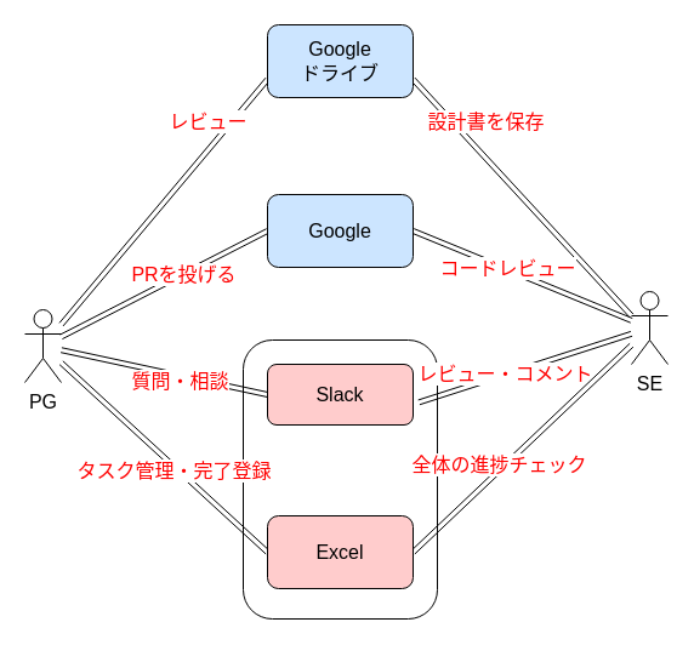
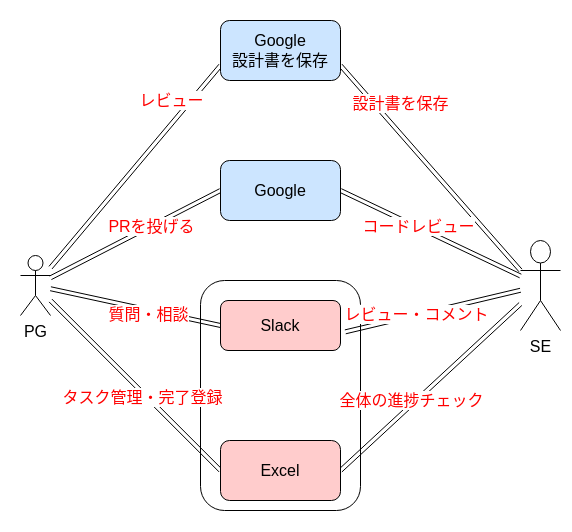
- <mxCell id="16" value="Google&lt;br&gt;ドライブ" style="rounded=1;whiteSpace=wrap;html=1;labelBackgroundColor=none;fontSize=16;fillColor=#CCE5FF;" vertex="1" parent="1"><mxGeometry x="220" y="20" width="120" height="60" as="geometry" /></mxCell>
+ <mxCell id="16" value="Google&lt;br&gt;設計書を保存" style="rounded=1;whiteSpace=wrap;html=1;labelBackgroundColor=none;fontSize=16;fillColor=#CCE5FF;" vertex="1" parent="1"><mxGeometry x="220" y="20" width="120" height="60" as="geometry" /></mxCell>
- <mxCell id="13" value="&lt;span style=&quot;font-size: 16px;&quot;&gt;SE&lt;/span&gt;" style="shape=umlActor;verticalLabelPosition=bottom;verticalAlign=top;html=1;outlineConnect=0;labelBackgroundColor=none;align=center;" vertex="1" parent="1"><mxGeometry x="520" y="240" width="30" height="60" as="geometry" /></mxCell>
+ <mxCell id="13" value="&lt;span style=&quot;font-size: 16px;&quot;&gt;SE&lt;/span&gt;" style="shape=umlActor;verticalLabelPosition=bottom;verticalAlign=top;html=1;outlineConnect=0;labelBackgroundColor=none;align=center;" vertex="1" parent="1"><mxGeometry x="520" y="240" width="40" height="90" as="geometry" /></mxCell>
- <mxCell id="23" value="Excel" style="rounded=1;whiteSpace=wrap;html=1;labelBackgroundColor=none;fontSize=16;fillColor=#FFCCCC;" vertex="1" parent="1"><mxGeometry x="220" y="425" width="120" height="60" as="geometry" /></mxCell>
+ <mxCell id="23" value="Excel" style="rounded=1;whiteSpace=wrap;html=1;labelBackgroundColor=none;fontSize=16;fillColor=#FFCCCC;" vertex="1" parent="1"><mxGeometry x="220" y="440" width="120" height="60" as="geometry" /></mxCell>
